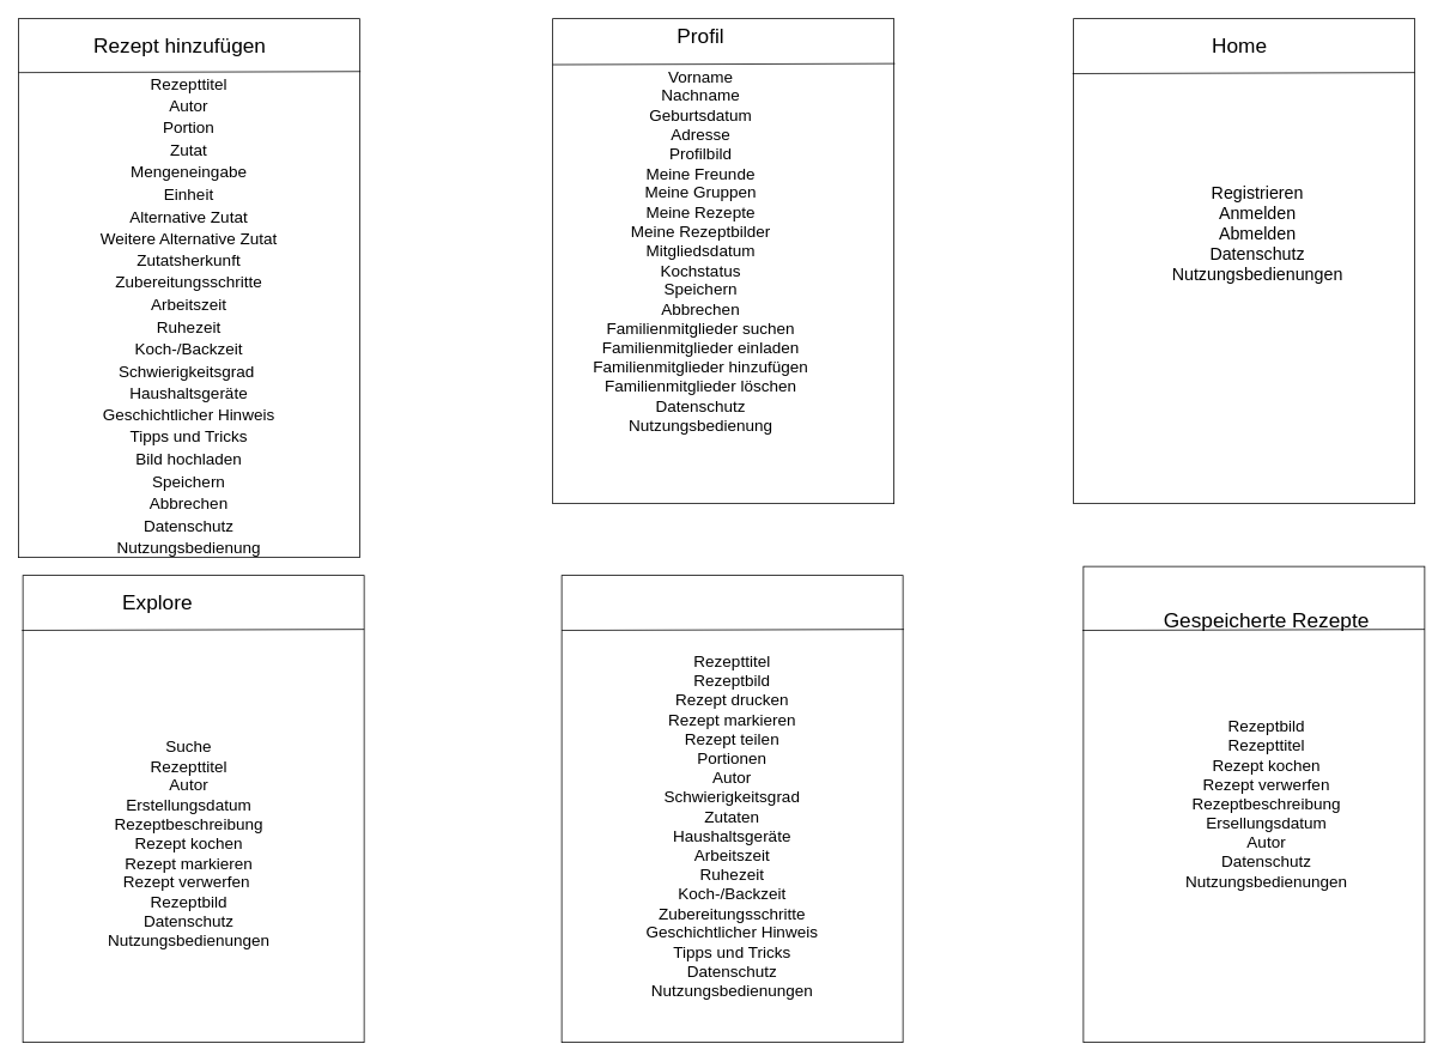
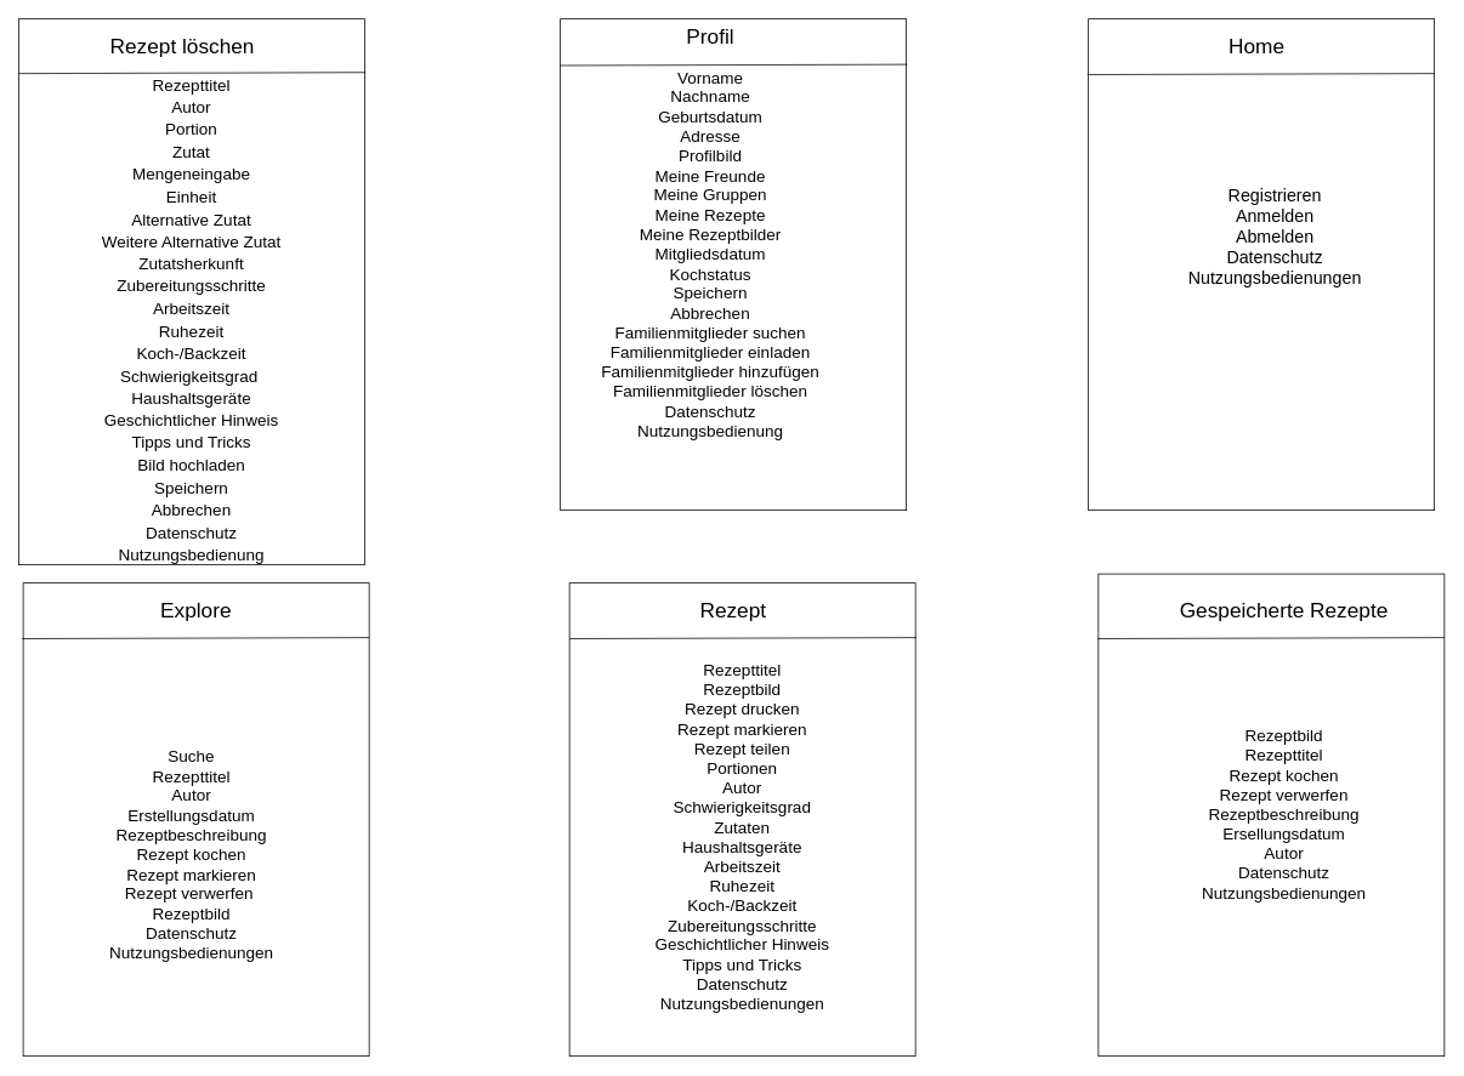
- <mxCell id="15" value="&lt;font style=&quot;font-size: 23px&quot;&gt;Rezept hinzufügen&lt;/font&gt;" style="text;html=1;strokeColor=none;fillColor=none;align=center;verticalAlign=middle;whiteSpace=wrap;rounded=0;" vertex="1" parent="1"><mxGeometry x="95" y="40" width="210" height="20" as="geometry" /></mxCell>
+ <mxCell id="15" value="&lt;font style=&quot;font-size: 23px&quot;&gt;Rezept löschen&lt;/font&gt;" style="text;html=1;strokeColor=none;fillColor=none;align=center;verticalAlign=middle;whiteSpace=wrap;rounded=0;" vertex="1" parent="1"><mxGeometry x="95" y="40" width="210" height="20" as="geometry" /></mxCell>
- <mxCell id="18" value="&lt;font style=&quot;font-size: 23px&quot;&gt;Explore&lt;/font&gt;" style="text;html=1;strokeColor=none;fillColor=none;align=center;verticalAlign=middle;whiteSpace=wrap;rounded=0;" vertex="1" parent="1"><mxGeometry x="70" y="660" width="210" height="20" as="geometry" /></mxCell>
+ <mxCell id="18" value="&lt;font style=&quot;font-size: 23px&quot;&gt;Explore&lt;/font&gt;" style="text;html=1;strokeColor=none;fillColor=none;align=center;verticalAlign=middle;whiteSpace=wrap;rounded=0;" vertex="1" parent="1"><mxGeometry x="110" y="660" width="210" height="20" as="geometry" /></mxCell>
+ <mxCell id="19" value="&lt;font style=&quot;font-size: 23px&quot;&gt;Rezept&lt;/font&gt;" style="text;html=1;strokeColor=none;fillColor=none;align=center;verticalAlign=middle;whiteSpace=wrap;rounded=0;" vertex="1" parent="1"><mxGeometry x="700" y="660" width="210" height="20" as="geometry" /></mxCell>
- <mxCell id="20" value="&lt;font style=&quot;font-size: 23px&quot;&gt;Gespeicherte Rezepte&lt;/font&gt;" style="text;html=1;strokeColor=none;fillColor=none;align=center;verticalAlign=middle;whiteSpace=wrap;rounded=0;" vertex="1" parent="1"><mxGeometry x="1265" y="680" width="290" height="20" as="geometry" /></mxCell>
+ <mxCell id="20" value="&lt;font style=&quot;font-size: 23px&quot;&gt;Gespeicherte Rezepte&lt;/font&gt;" style="text;html=1;strokeColor=none;fillColor=none;align=center;verticalAlign=middle;whiteSpace=wrap;rounded=0;" vertex="1" parent="1"><mxGeometry x="1265" y="660" width="290" height="20" as="geometry" /></mxCell>
